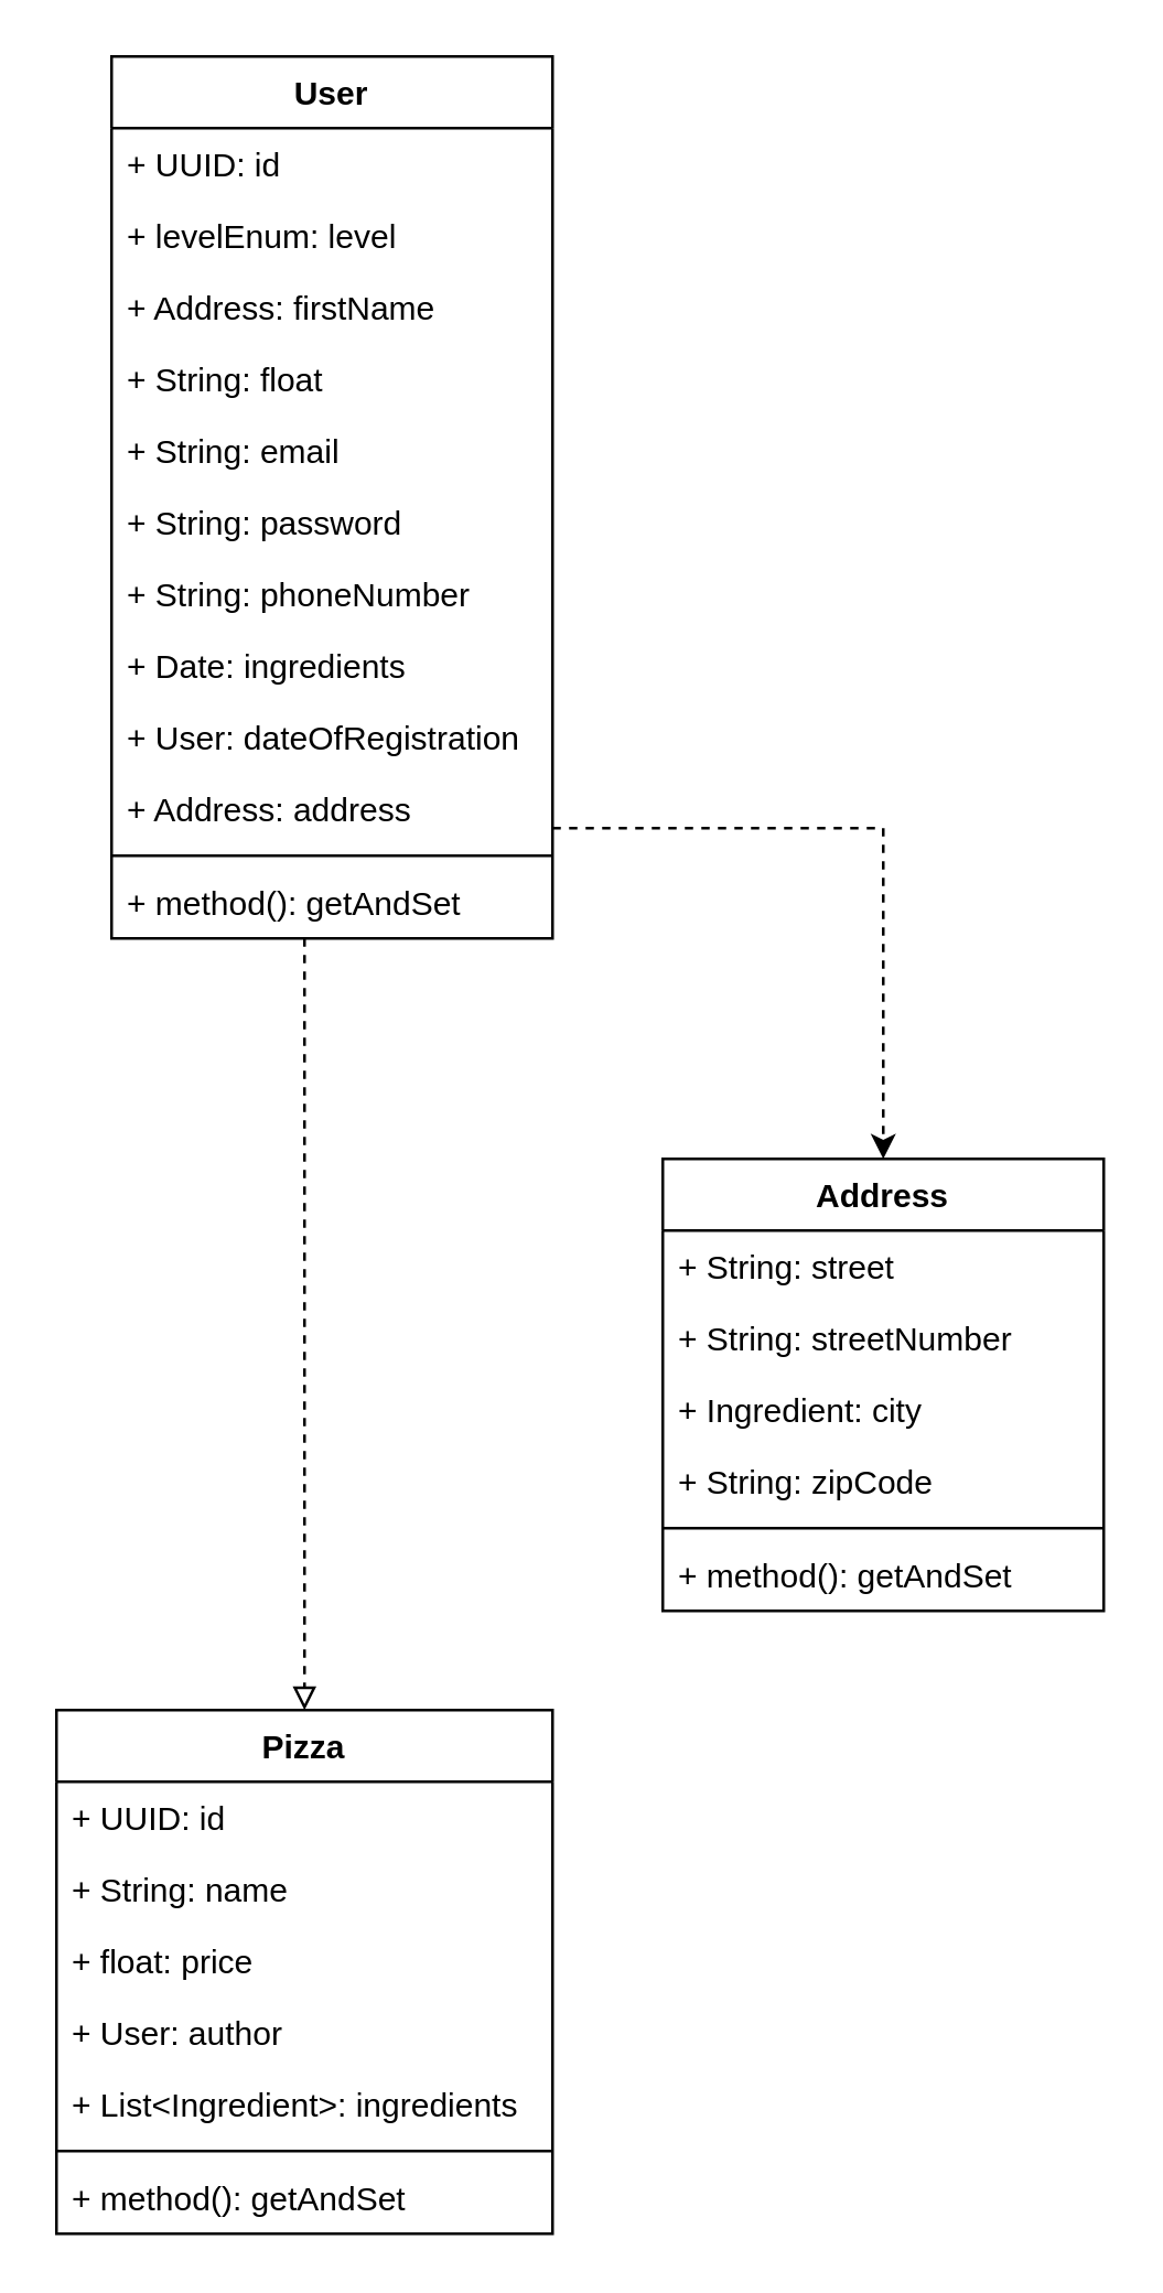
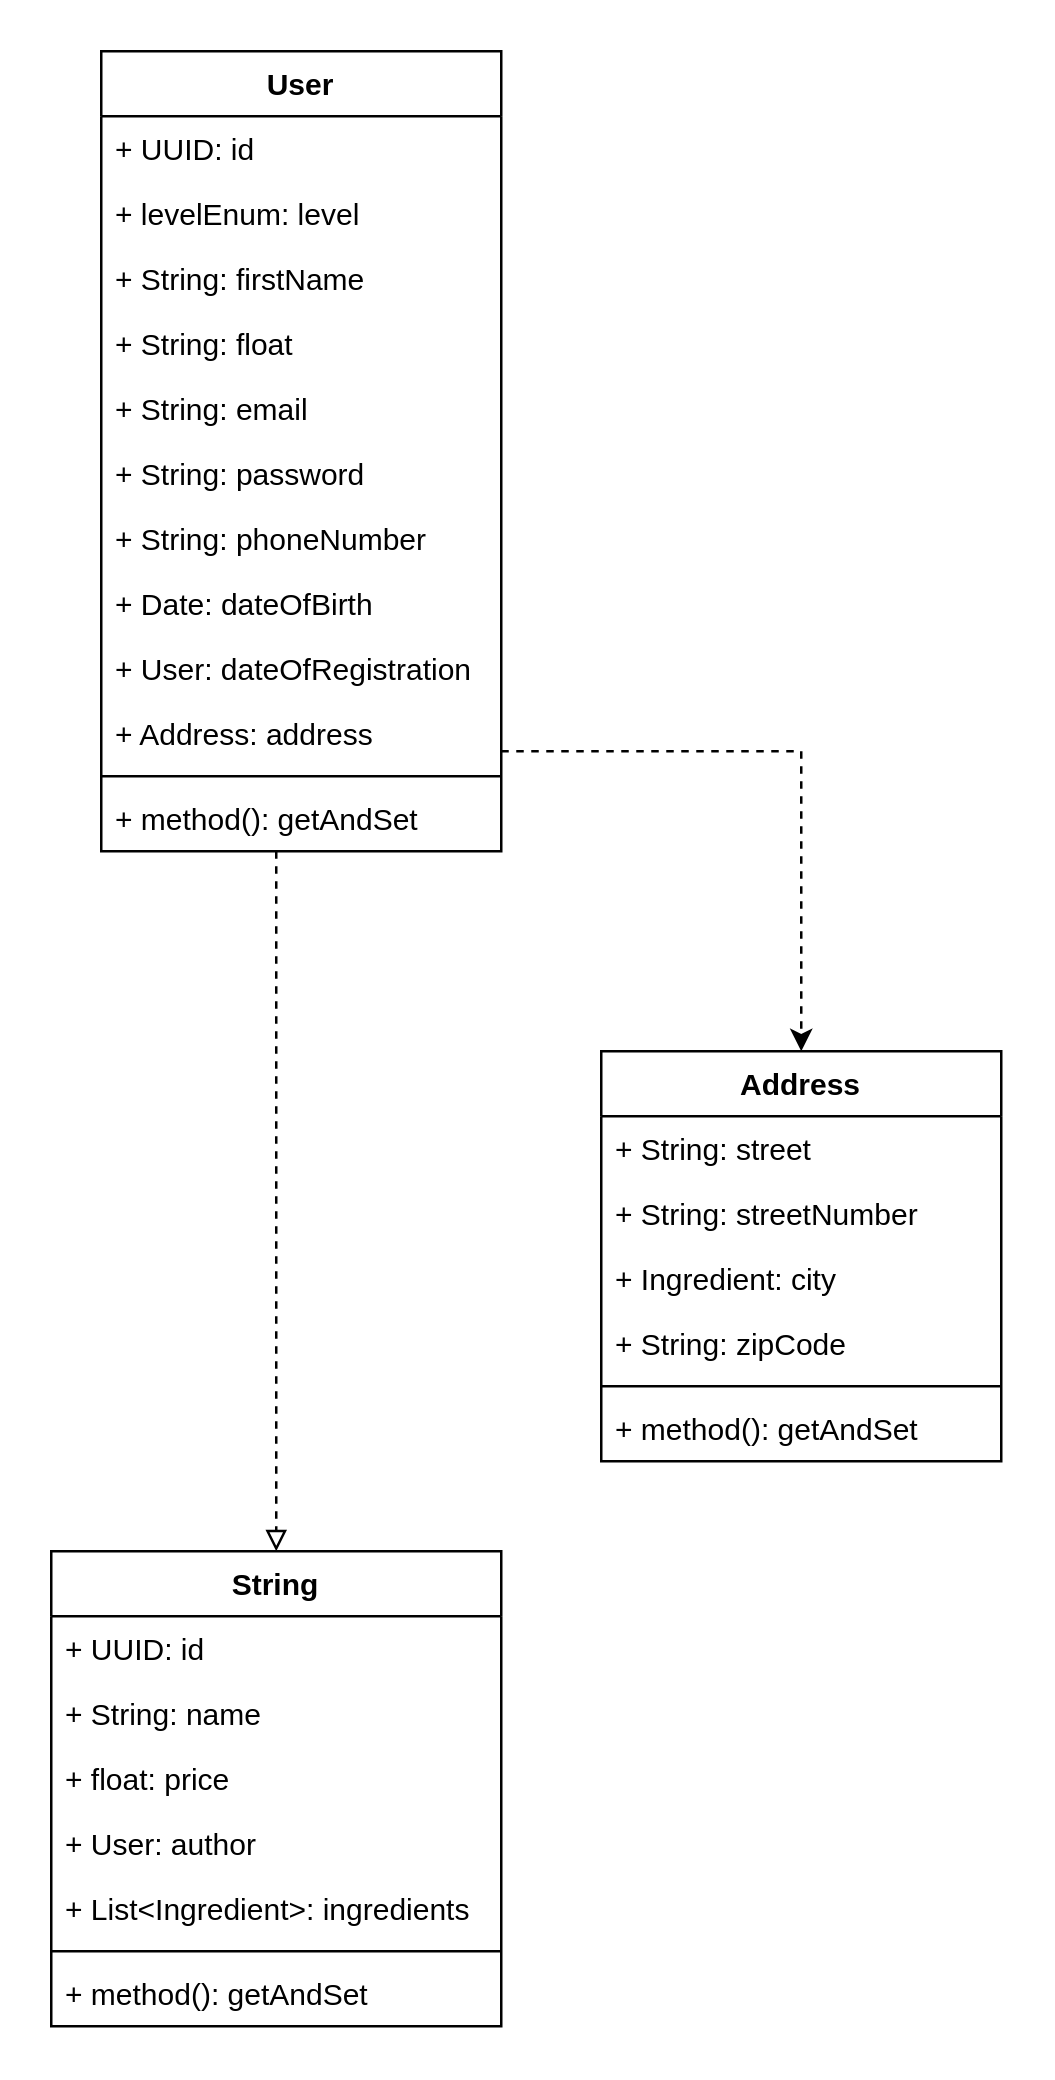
- <mxCell id="7" value="+ Address: firstName" style="text;strokeColor=none;fillColor=none;align=left;verticalAlign=top;spacingLeft=4;spacingRight=4;overflow=hidden;rotatable=0;points=[[0,0.5],[1,0.5]];portConstraint=eastwest;" vertex="1" parent="4"><mxGeometry y="78" width="160" height="26" as="geometry" /></mxCell>
+ <mxCell id="7" value="+ String: firstName" style="text;strokeColor=none;fillColor=none;align=left;verticalAlign=top;spacingLeft=4;spacingRight=4;overflow=hidden;rotatable=0;points=[[0,0.5],[1,0.5]];portConstraint=eastwest;" vertex="1" parent="4"><mxGeometry y="78" width="160" height="26" as="geometry" /></mxCell>
- <mxCell id="12" value="+ Date: ingredients&#10;" style="text;strokeColor=none;fillColor=none;align=left;verticalAlign=top;spacingLeft=4;spacingRight=4;overflow=hidden;rotatable=0;points=[[0,0.5],[1,0.5]];portConstraint=eastwest;" vertex="1" parent="4"><mxGeometry y="208" width="160" height="26" as="geometry" /></mxCell>
+ <mxCell id="12" value="+ Date: dateOfBirth&#10;" style="text;strokeColor=none;fillColor=none;align=left;verticalAlign=top;spacingLeft=4;spacingRight=4;overflow=hidden;rotatable=0;points=[[0,0.5],[1,0.5]];portConstraint=eastwest;" vertex="1" parent="4"><mxGeometry y="208" width="160" height="26" as="geometry" /></mxCell>
- <mxCell id="17" value="Pizza" style="swimlane;fontStyle=1;align=center;verticalAlign=top;childLayout=stackLayout;horizontal=1;startSize=26;horizontalStack=0;resizeParent=1;resizeParentMax=0;resizeLast=0;collapsible=1;marginBottom=0;" vertex="1" parent="1"><mxGeometry x="20" y="620" width="180" height="190" as="geometry" /></mxCell>
+ <mxCell id="17" value="String" style="swimlane;fontStyle=1;align=center;verticalAlign=top;childLayout=stackLayout;horizontal=1;startSize=26;horizontalStack=0;resizeParent=1;resizeParentMax=0;resizeLast=0;collapsible=1;marginBottom=0;" vertex="1" parent="1"><mxGeometry x="20" y="620" width="180" height="190" as="geometry" /></mxCell>
